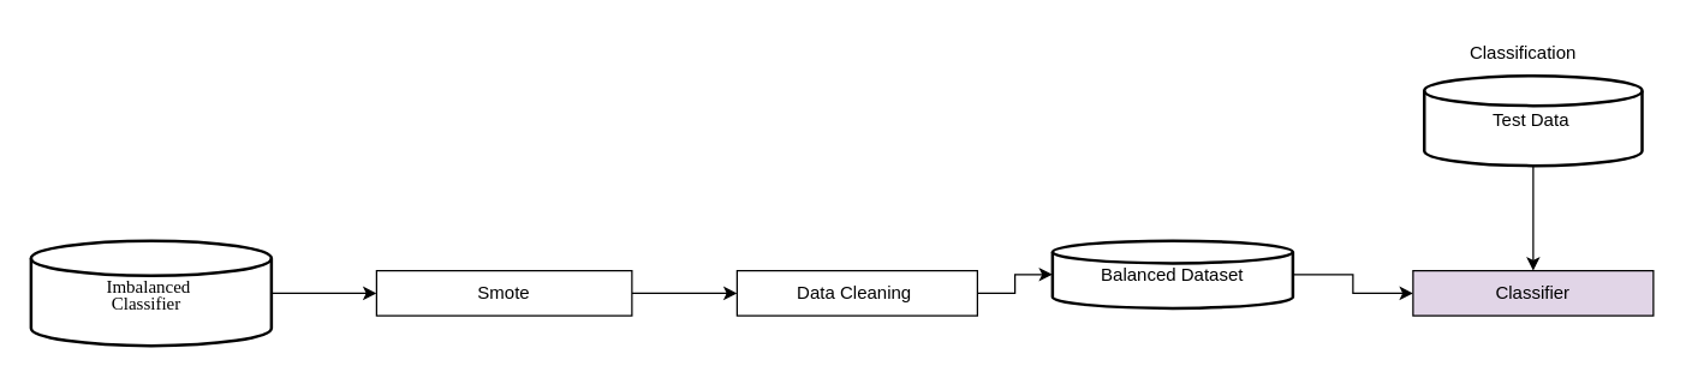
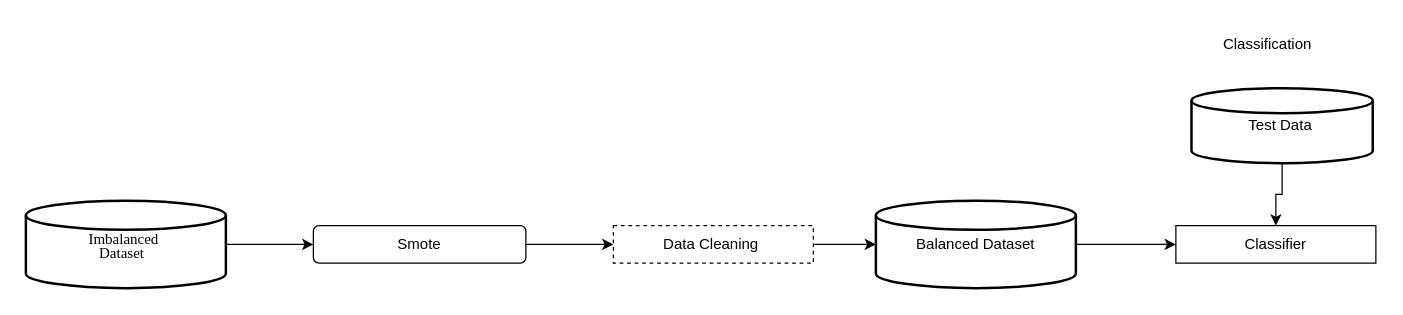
- <mxCell id="7" value="Test Data&amp;nbsp;" style="strokeWidth=2;html=1;shape=mxgraph.flowchart.database;whiteSpace=wrap;" vertex="1" parent="1"><mxGeometry x="947.5" y="50" width="145" height="60" as="geometry" /></mxCell>
+ <mxCell id="7" value="Test Data&amp;nbsp;" style="strokeWidth=2;html=1;shape=mxgraph.flowchart.database;whiteSpace=wrap;" vertex="1" parent="1"><mxGeometry x="952.5" y="70" width="145" height="60" as="geometry" /></mxCell>
- <mxCell id="5" value="Balanced Dataset" style="strokeWidth=2;html=1;shape=mxgraph.flowchart.database;whiteSpace=wrap;" vertex="1" parent="1"><mxGeometry x="700" y="160" width="160" height="45" as="geometry" /></mxCell>
+ <mxCell id="5" value="Balanced Dataset" style="strokeWidth=2;html=1;shape=mxgraph.flowchart.database;whiteSpace=wrap;" vertex="1" parent="1"><mxGeometry x="700" y="160" width="160" height="70" as="geometry" /></mxCell>
- <mxCell id="3" value="Imbalanced&amp;nbsp;&lt;div style=&quot;line-height: 80%;&quot;&gt;Classifier&amp;nbsp;&amp;nbsp;&lt;/div&gt;" style="strokeWidth=2;html=1;shape=mxgraph.flowchart.database;whiteSpace=wrap;fontFamily=Times New Roman;align=center;" vertex="1" parent="1"><mxGeometry x="20" y="160" width="160" height="70" as="geometry" /></mxCell>
+ <mxCell id="3" value="Imbalanced&amp;nbsp;&lt;div style=&quot;line-height: 80%;&quot;&gt;Dataset&amp;nbsp;&amp;nbsp;&lt;/div&gt;" style="strokeWidth=2;html=1;shape=mxgraph.flowchart.database;whiteSpace=wrap;fontFamily=Times New Roman;align=center;" vertex="1" parent="1"><mxGeometry x="20" y="160" width="160" height="70" as="geometry" /></mxCell>
- <mxCell id="12" value="Smote" style="whiteSpace=wrap;html=1;" vertex="1" parent="1"><mxGeometry x="250" y="180" width="170" height="30" as="geometry" /></mxCell>
+ <mxCell id="12" value="Smote" style="whiteSpace=wrap;html=1;rounded=1;" vertex="1" parent="1"><mxGeometry x="250" y="180" width="170" height="30" as="geometry" /></mxCell>
- <mxCell id="10" value="Data Cleaning&amp;nbsp;" style="whiteSpace=wrap;html=1;" vertex="1" parent="1"><mxGeometry x="490" y="180" width="160" height="30" as="geometry" /></mxCell>
+ <mxCell id="10" value="Data Cleaning&amp;nbsp;" style="whiteSpace=wrap;html=1;dashed=1;" vertex="1" parent="1"><mxGeometry x="490" y="180" width="160" height="30" as="geometry" /></mxCell>
- <mxCell id="9" value="Classifier" style="whiteSpace=wrap;html=1;fillColor=#e1d5e7;" vertex="1" parent="1"><mxGeometry x="940" y="180" width="160" height="30" as="geometry" /></mxCell>
+ <mxCell id="9" value="Classifier" style="whiteSpace=wrap;html=1;" vertex="1" parent="1"><mxGeometry x="940" y="180" width="160" height="30" as="geometry" /></mxCell>
